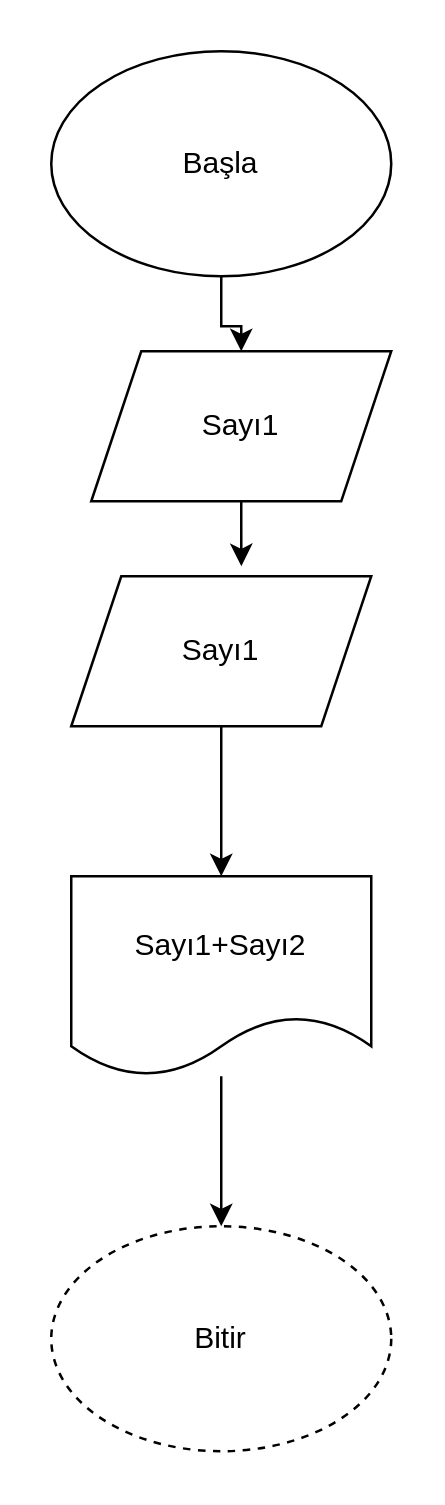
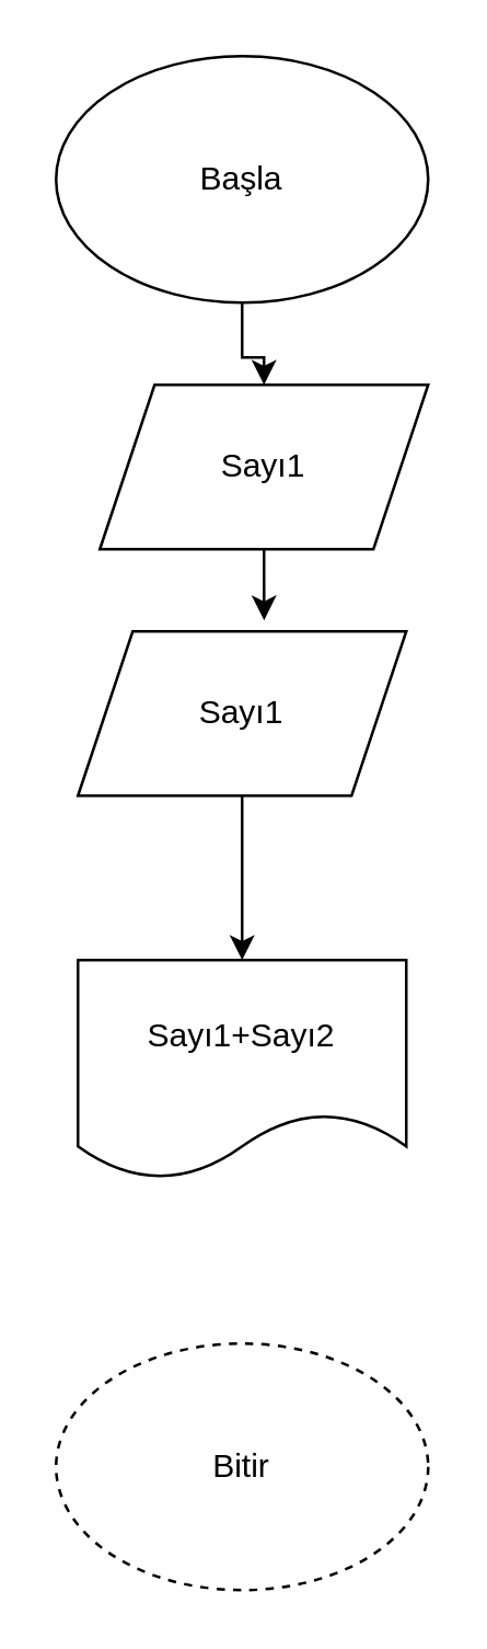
- <mxCell id="9" style="edgeStyle=orthogonalEdgeStyle;rounded=0;orthogonalLoop=1;jettySize=auto;html=1;entryX=0.5;entryY=0;entryDx=0;entryDy=0;" edge="1" parent="1" source="10" target="8"><mxGeometry relative="1" as="geometry" /></mxCell>
